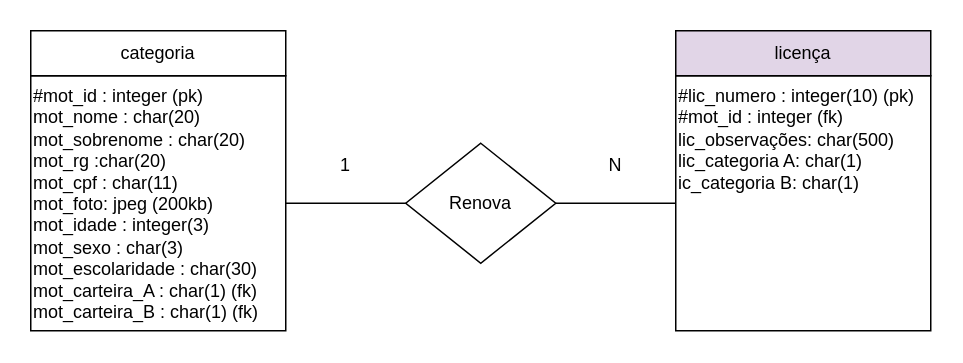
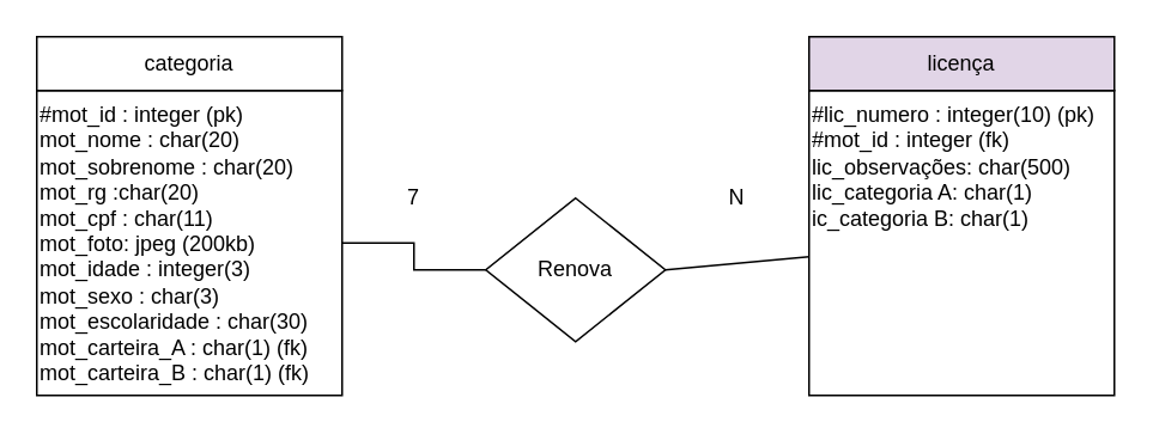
- <mxCell id="10" value="1" style="text;html=1;strokeColor=none;fillColor=none;align=center;verticalAlign=middle;whiteSpace=wrap;rounded=0;" vertex="1" parent="1"><mxGeometry x="200" y="95" width="60" height="30" as="geometry" /></mxCell>
+ <mxCell id="10" value="7" style="text;html=1;strokeColor=none;fillColor=none;align=center;verticalAlign=middle;whiteSpace=wrap;rounded=0;" vertex="1" parent="1"><mxGeometry x="200" y="95" width="60" height="30" as="geometry" /></mxCell>
- <mxCell id="8" value="Renova" style="rhombus;whiteSpace=wrap;html=1;" vertex="1" parent="1"><mxGeometry x="270" y="95" width="100" height="80" as="geometry" /></mxCell>
+ <mxCell id="8" value="Renova" style="rhombus;whiteSpace=wrap;html=1;" vertex="1" parent="1"><mxGeometry x="270" y="110" width="100" height="80" as="geometry" /></mxCell>
